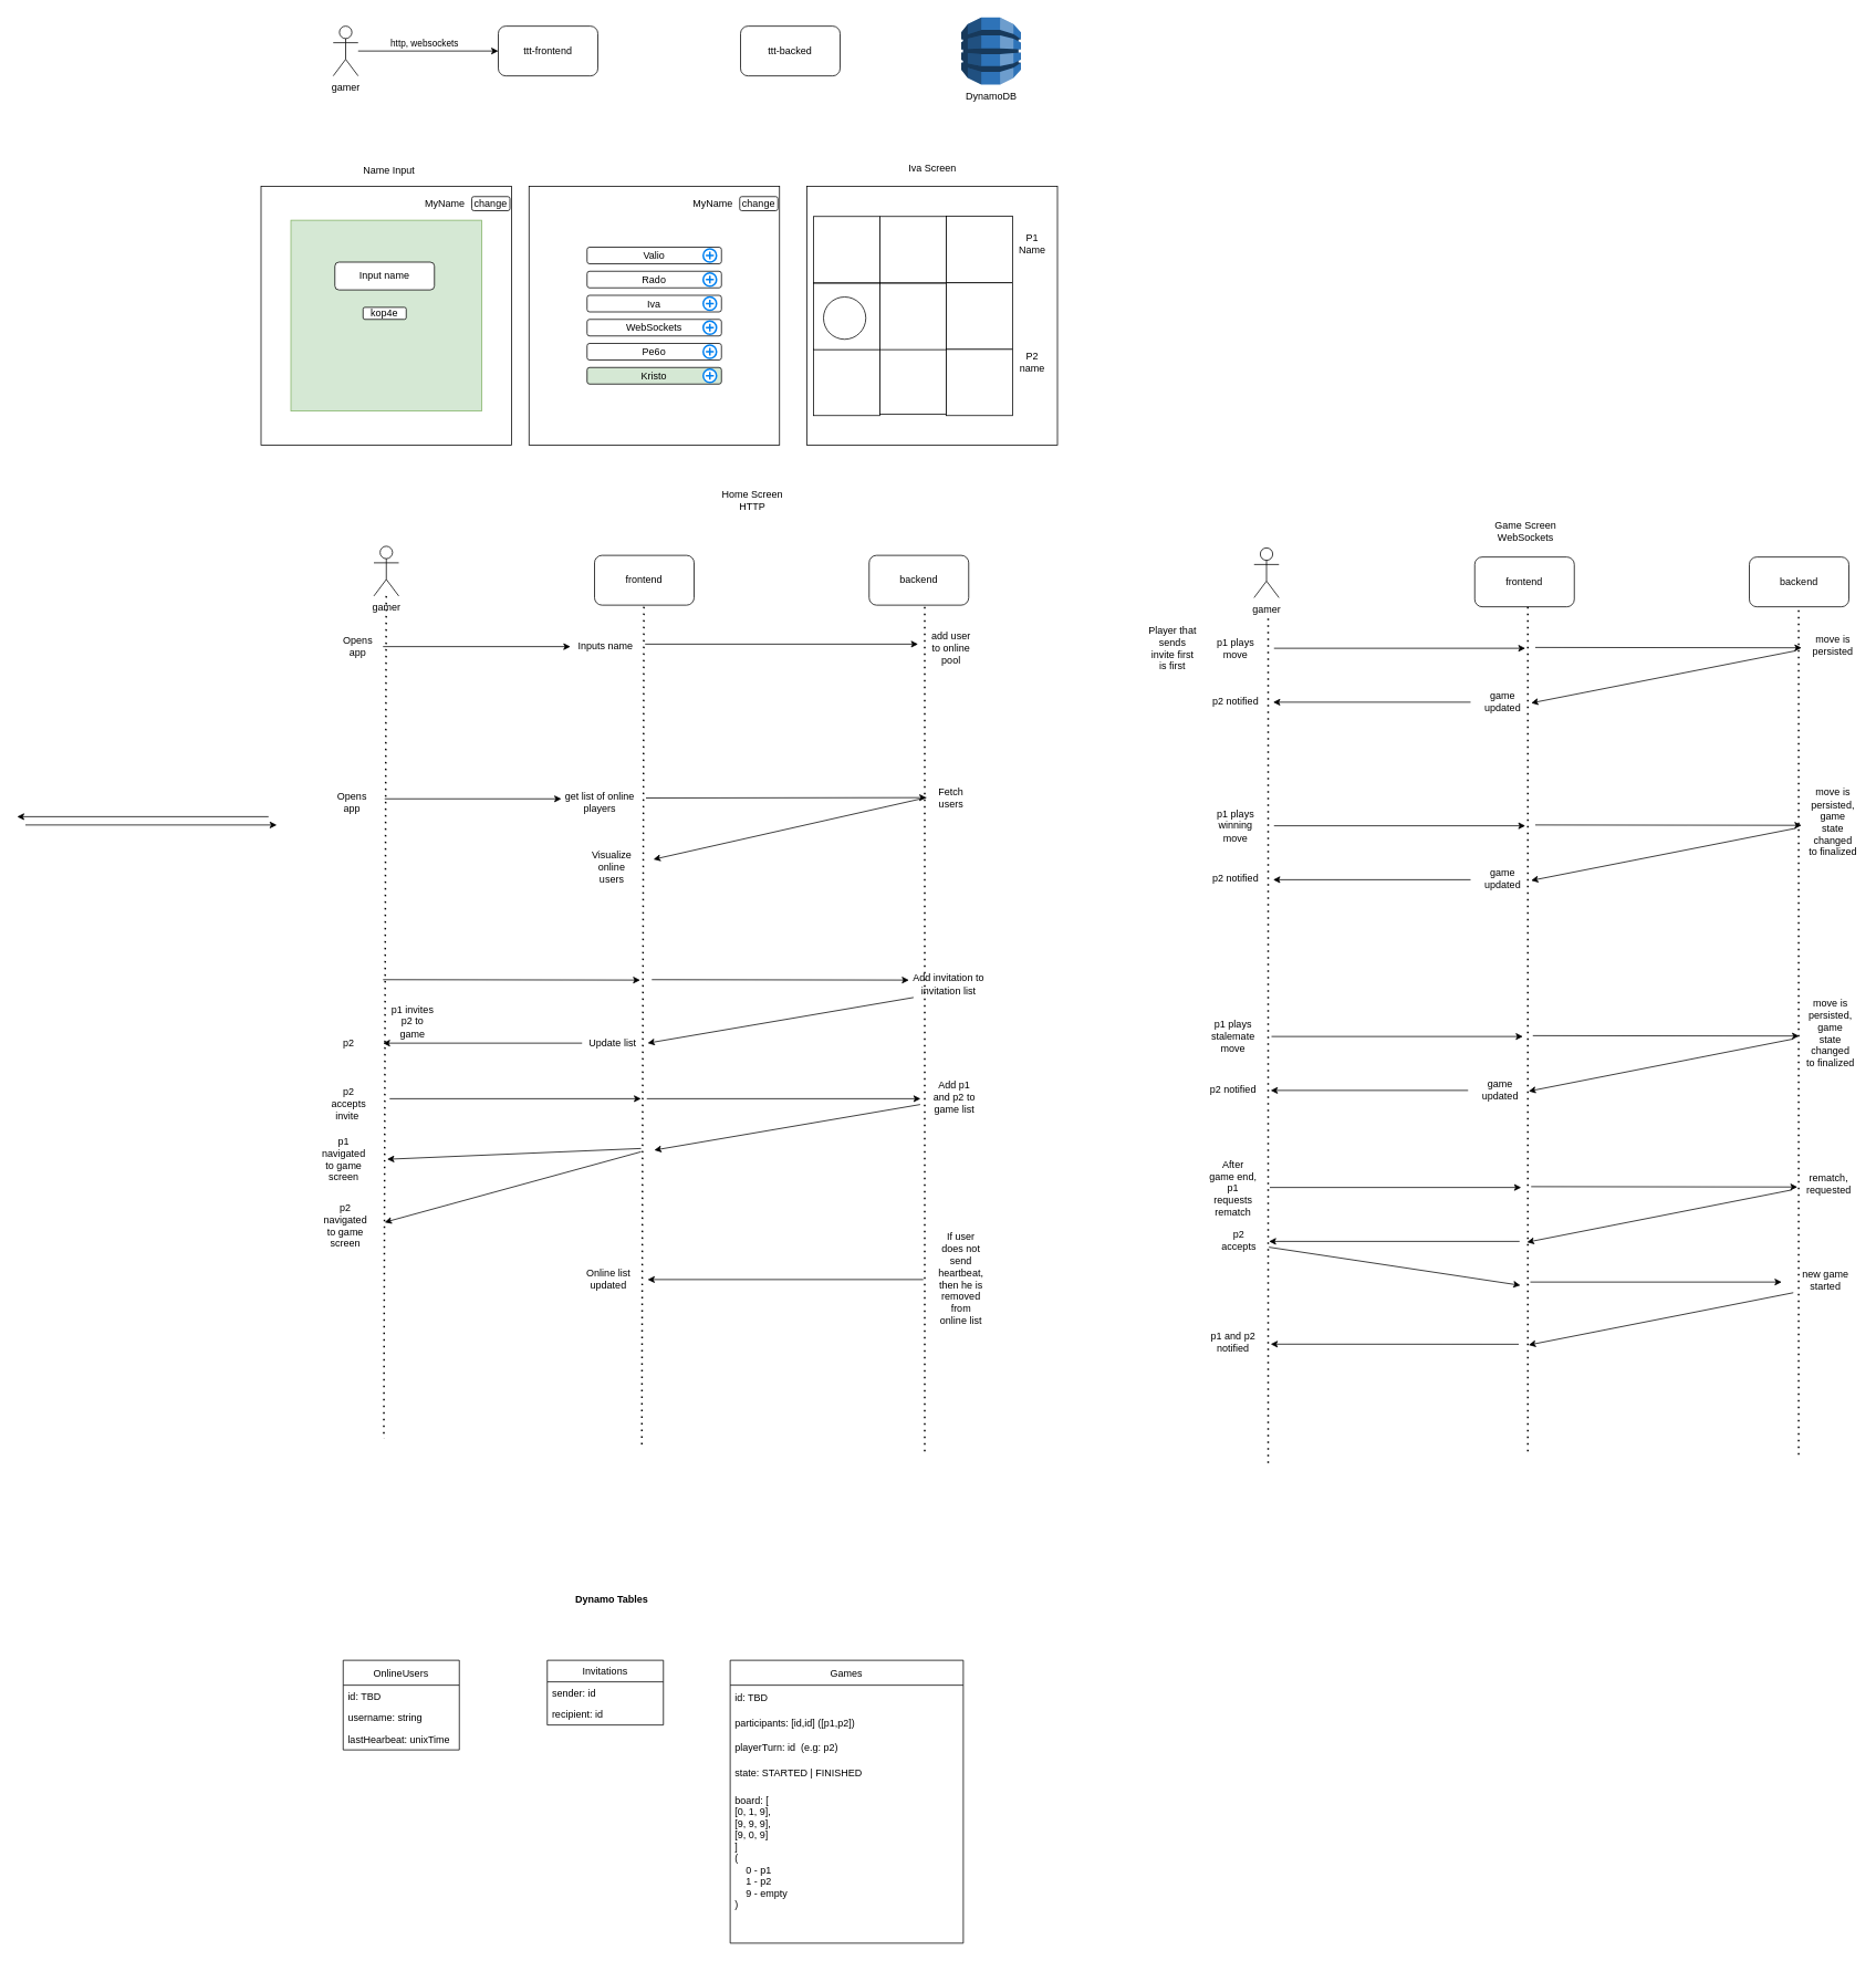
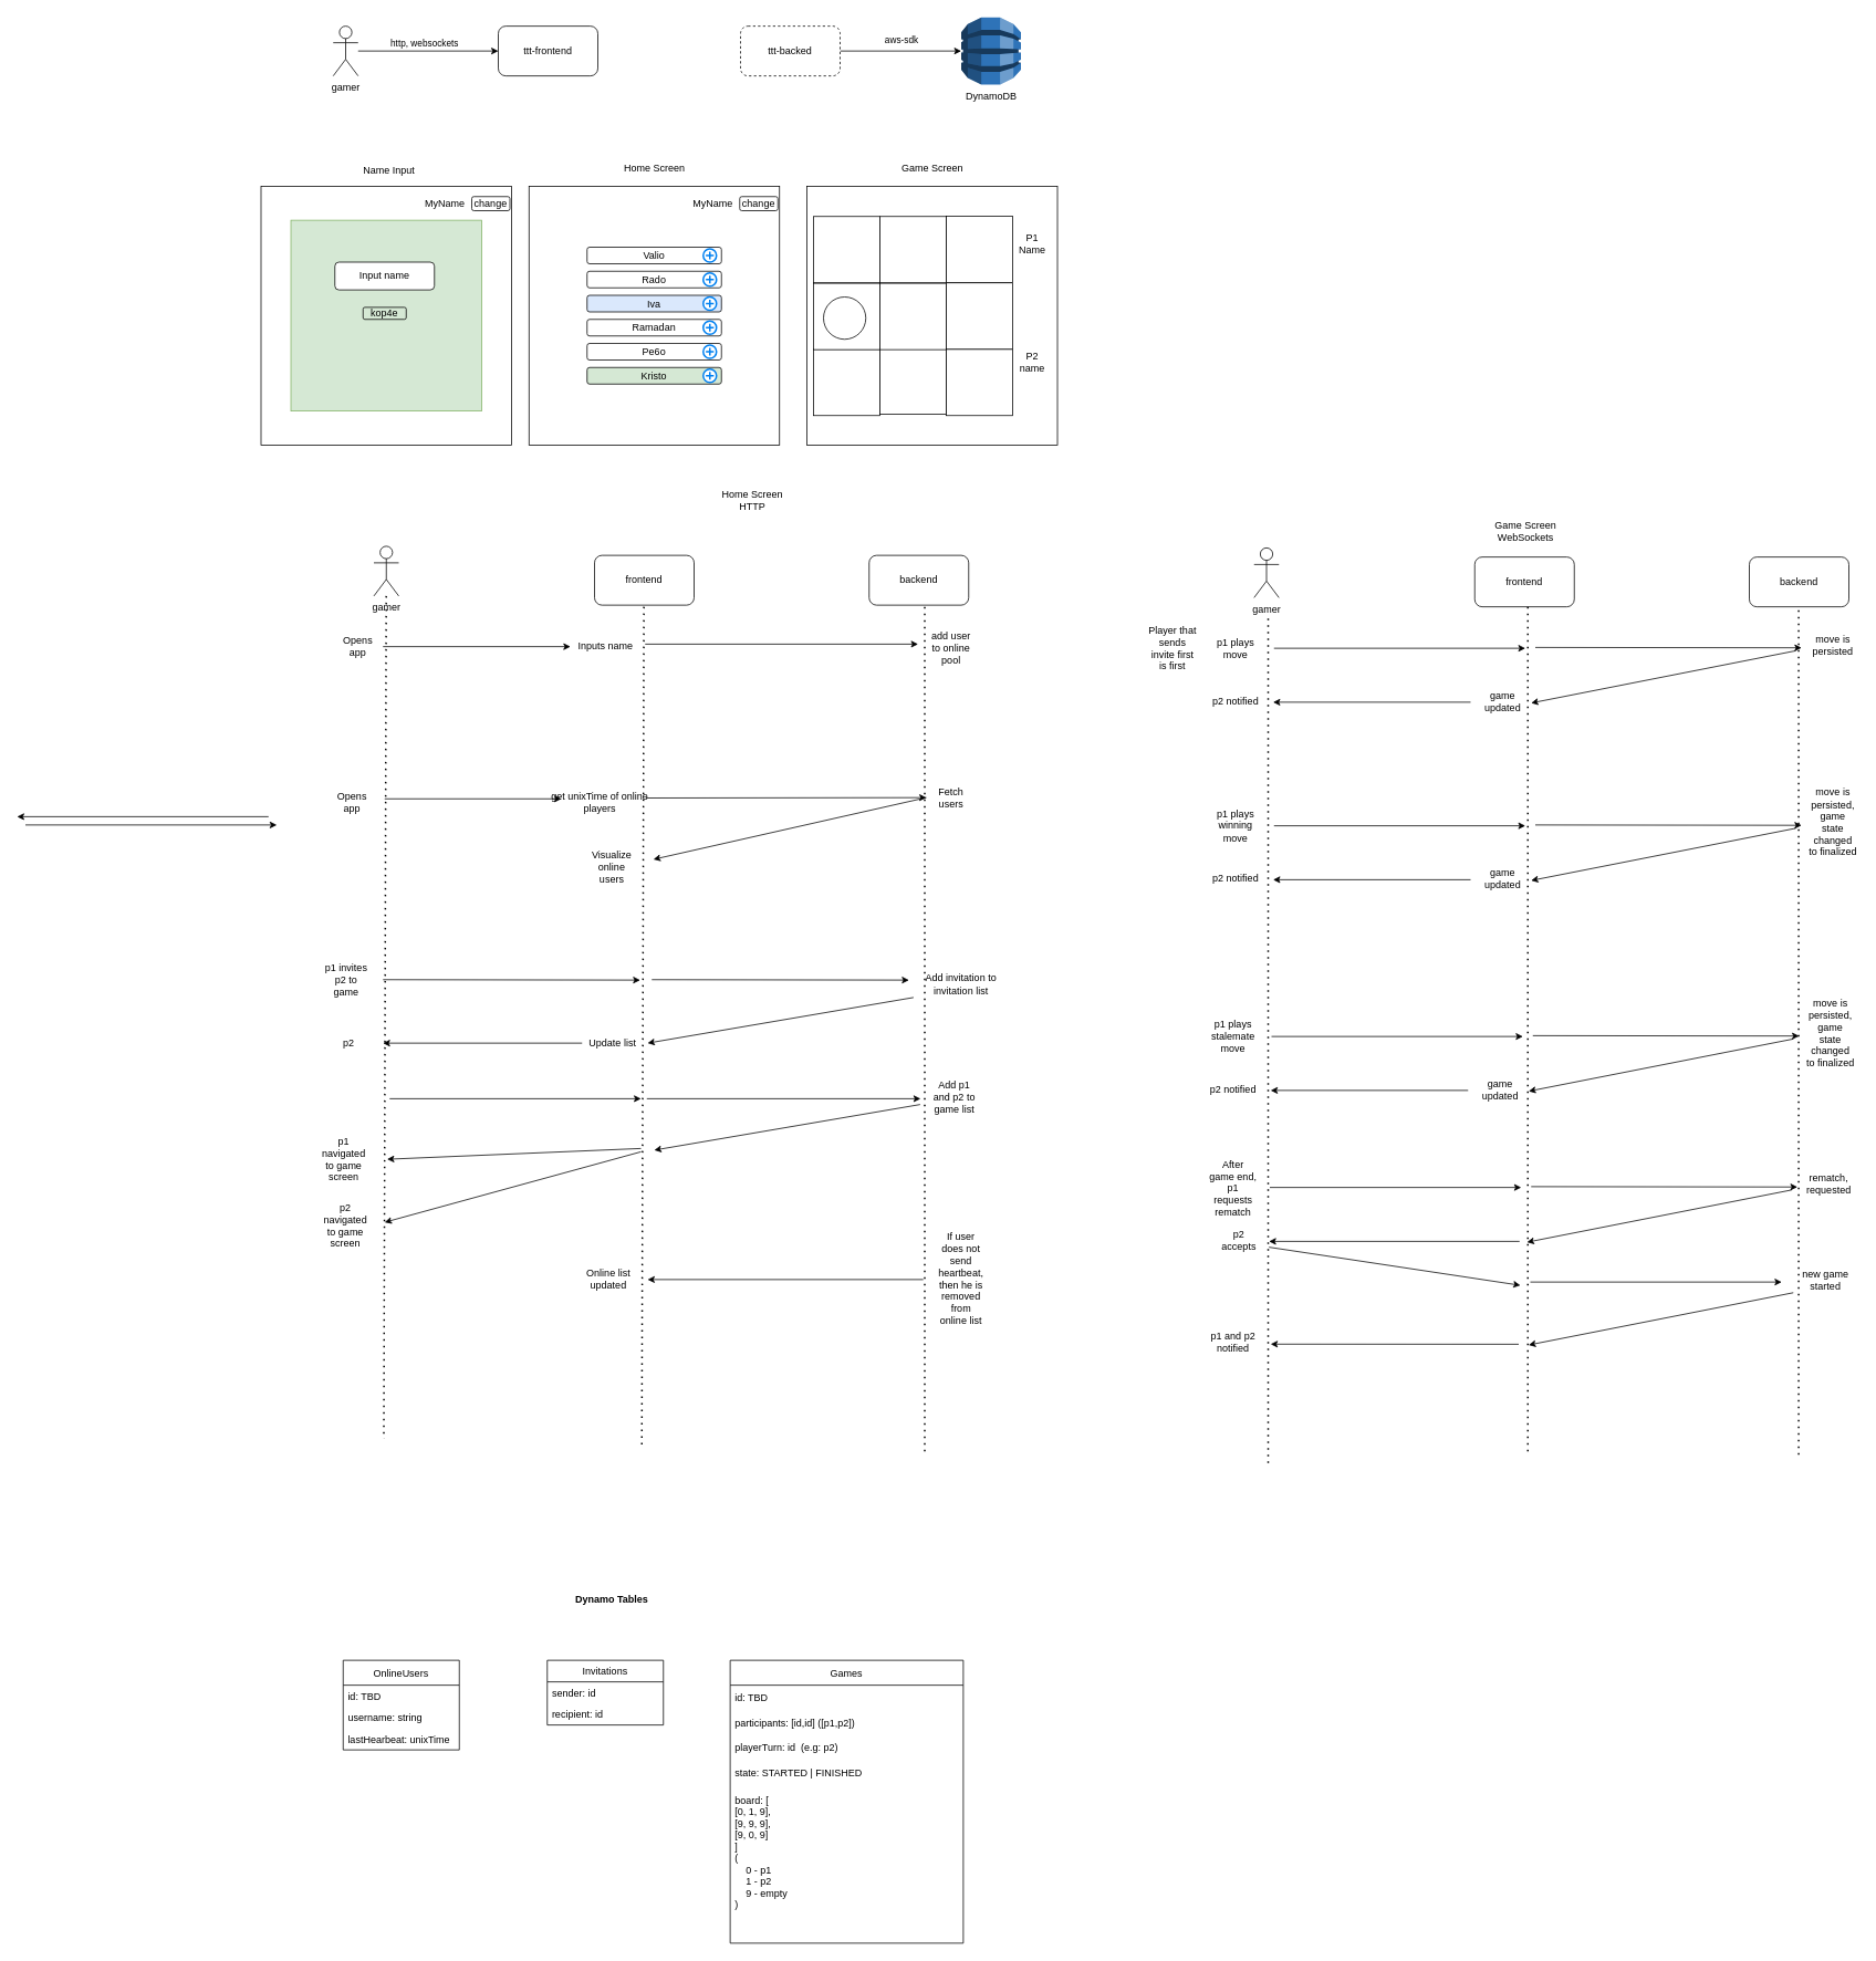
- <mxCell id="6" value="ttt-backed" style="rounded=1;whiteSpace=wrap;html=1;" parent="1" vertex="1"><mxGeometry x="892" y="31" width="120" height="60" as="geometry" /></mxCell>
+ <mxCell id="6" value="ttt-backed" style="rounded=1;whiteSpace=wrap;html=1;dashed=1;" parent="1" vertex="1"><mxGeometry x="892" y="31" width="120" height="60" as="geometry" /></mxCell>
+ <mxCell id="5" value="aws-sdk" style="edgeStyle=orthogonalEdgeStyle;rounded=0;orthogonalLoop=1;jettySize=auto;html=1;" parent="1" source="6" target="7" edge="1"><mxGeometry x="0.014" y="13" relative="1" as="geometry"><mxPoint as="offset" /></mxGeometry></mxCell>
+ <mxCell id="18" value="Home Screen" style="text;html=1;align=center;verticalAlign=middle;resizable=0;points=[];autosize=1;strokeColor=none;fillColor=none;" parent="1" vertex="1"><mxGeometry x="742.5" y="189" width="91" height="26" as="geometry" /></mxCell>
- <mxCell id="50" value="Iva Screen" style="text;html=1;align=center;verticalAlign=middle;resizable=0;points=[];autosize=1;strokeColor=none;fillColor=none;" parent="1" vertex="1"><mxGeometry x="1077" y="189" width="92" height="26" as="geometry" /></mxCell>
+ <mxCell id="50" value="Game Screen" style="text;html=1;align=center;verticalAlign=middle;resizable=0;points=[];autosize=1;strokeColor=none;fillColor=none;" parent="1" vertex="1"><mxGeometry x="1077" y="189" width="92" height="26" as="geometry" /></mxCell>
- <mxCell id="12" value="Iva" style="rounded=1;whiteSpace=wrap;html=1;" parent="1" vertex="1"><mxGeometry x="707" y="355.5" width="162" height="20" as="geometry" /></mxCell>
+ <mxCell id="12" value="Iva" style="rounded=1;whiteSpace=wrap;html=1;fillColor=#dae8fc;" parent="1" vertex="1"><mxGeometry x="707" y="355.5" width="162" height="20" as="geometry" /></mxCell>
- <mxCell id="30" value="kop4e" style="rounded=1;whiteSpace=wrap;html=1;" parent="1" vertex="1"><mxGeometry x="437" y="370" width="52" height="14.5" as="geometry" /></mxCell>
+ <mxCell id="30" value="kop4e" style="rounded=1;whiteSpace=wrap;html=1;fillColor=#d5e8d4;" parent="1" vertex="1"><mxGeometry x="437" y="370" width="52" height="14.5" as="geometry" /></mxCell>
- <mxCell id="13" value="WebSockets" style="rounded=1;whiteSpace=wrap;html=1;" parent="1" vertex="1"><mxGeometry x="707" y="384.5" width="162" height="20" as="geometry" /></mxCell>
+ <mxCell id="13" value="Ramadan" style="rounded=1;whiteSpace=wrap;html=1;" parent="1" vertex="1"><mxGeometry x="707" y="384.5" width="162" height="20" as="geometry" /></mxCell>
- <mxCell id="66" value="get list of online&lt;br&gt;players" style="text;html=1;align=center;verticalAlign=middle;resizable=0;points=[];autosize=1;strokeColor=none;fillColor=none;" parent="1" vertex="1"><mxGeometry x="671" y="946" width="101" height="41" as="geometry" /></mxCell>
+ <mxCell id="66" value="get unixTime of online&lt;br&gt;players" style="text;html=1;align=center;verticalAlign=middle;resizable=0;points=[];autosize=1;strokeColor=none;fillColor=none;" parent="1" vertex="1"><mxGeometry x="671" y="946" width="101" height="41" as="geometry" /></mxCell>
- <mxCell id="75" value="Add invitation to invitation list" style="text;html=1;strokeColor=none;fillColor=none;align=center;verticalAlign=middle;whiteSpace=wrap;rounded=0;" parent="1" vertex="1"><mxGeometry x="1098" y="1162" width="90" height="48" as="geometry" /></mxCell>
+ <mxCell id="75" value="Add invitation to invitation list" style="text;html=1;strokeColor=none;fillColor=none;align=center;verticalAlign=middle;whiteSpace=wrap;rounded=0;" parent="1" vertex="1"><mxGeometry x="1113" y="1162" width="90" height="48" as="geometry" /></mxCell>
- <mxCell id="73" value="p1 invites p2 to game" style="text;html=1;strokeColor=none;fillColor=none;align=center;verticalAlign=middle;whiteSpace=wrap;rounded=0;" parent="1" vertex="1"><mxGeometry x="467" y="1216" width="60" height="30" as="geometry" /></mxCell>
+ <mxCell id="73" value="p1 invites p2 to game" style="text;html=1;strokeColor=none;fillColor=none;align=center;verticalAlign=middle;whiteSpace=wrap;rounded=0;" parent="1" vertex="1"><mxGeometry x="387" y="1166" width="60" height="30" as="geometry" /></mxCell>
- <mxCell id="81" value="p2 accepts invite&amp;nbsp;" style="text;html=1;strokeColor=none;fillColor=none;align=center;verticalAlign=middle;whiteSpace=wrap;rounded=0;" parent="1" vertex="1"><mxGeometry x="390" y="1315" width="60" height="30" as="geometry" /></mxCell>
